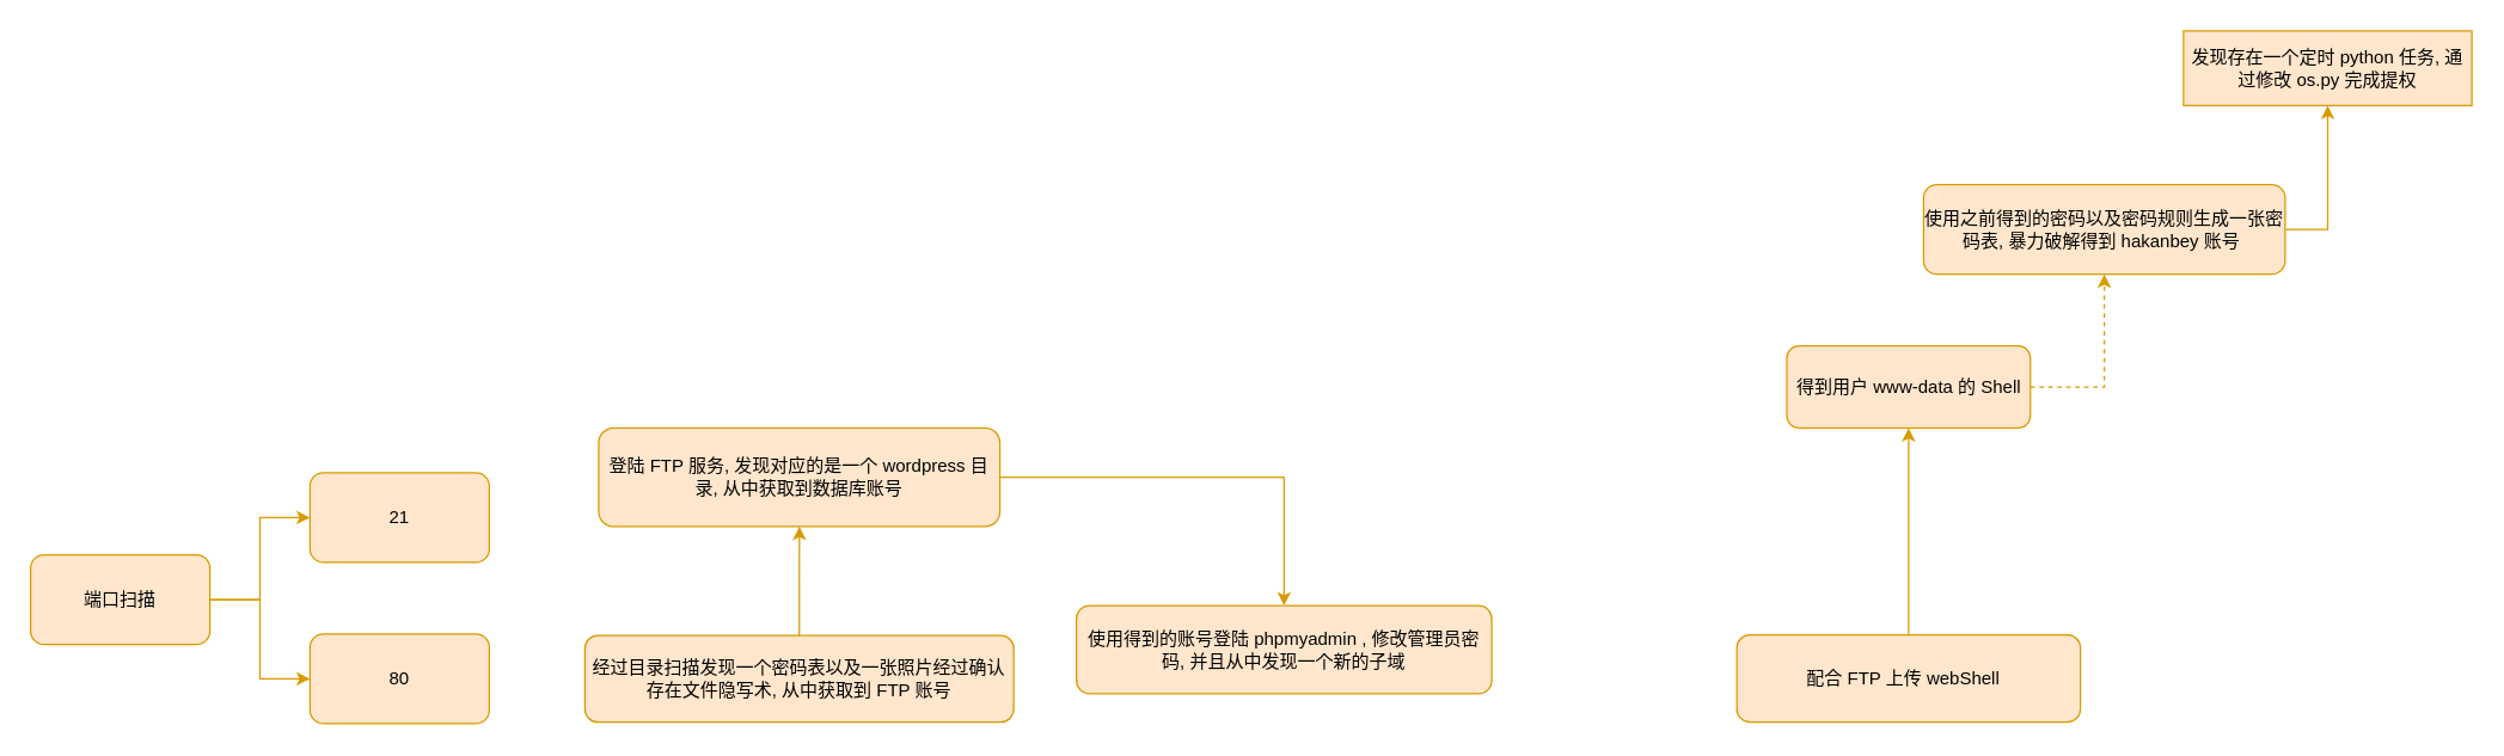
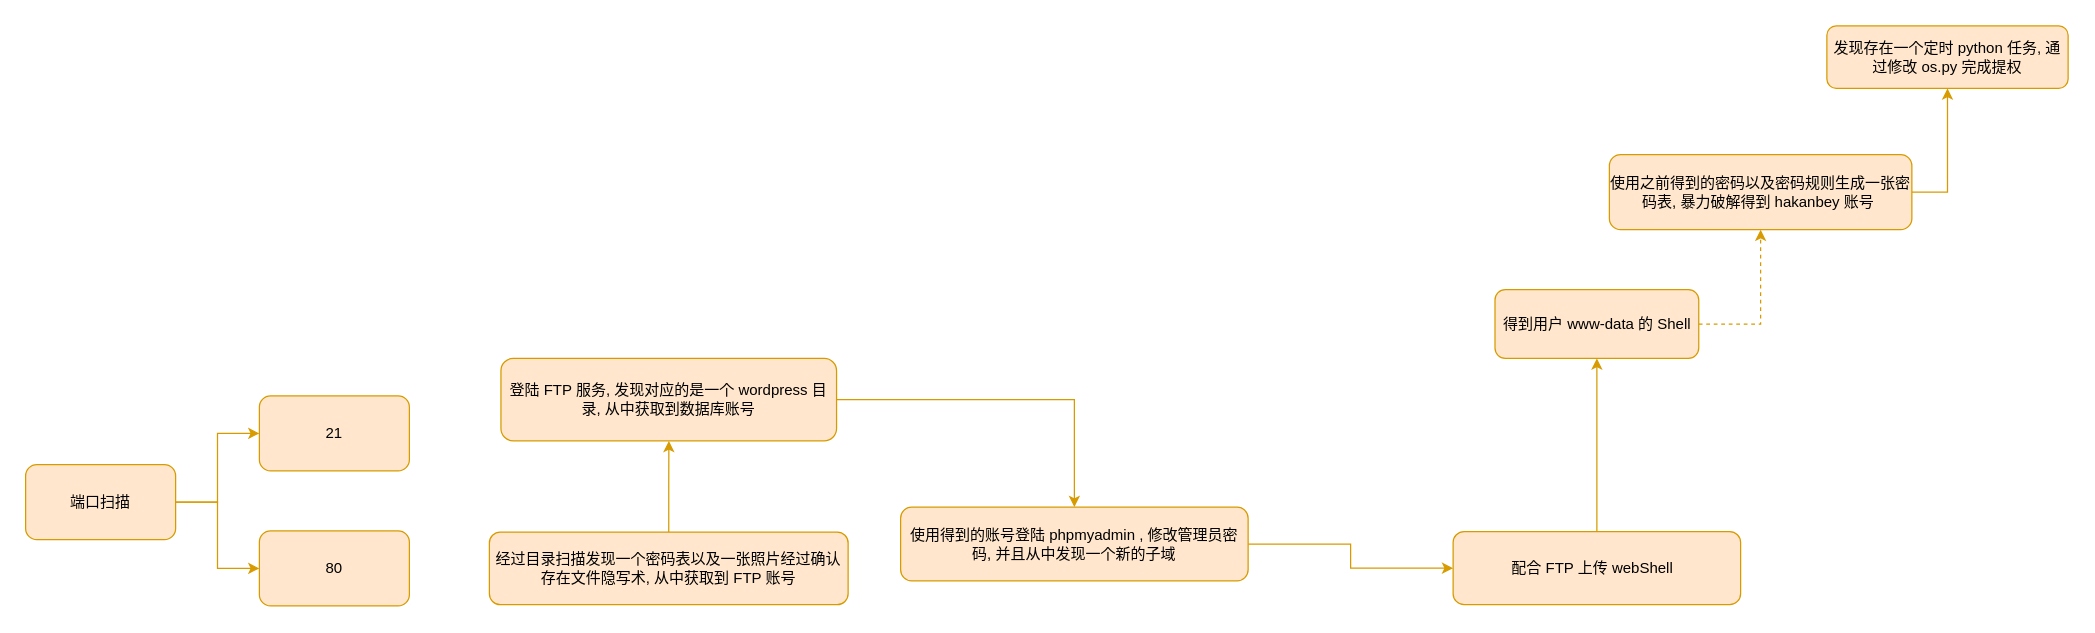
- <mxCell id="19" value="发现存在一个定时 python 任务, 通过修改 os.py 完成提权" style="whiteSpace=wrap;html=1;fillColor=#ffe6cc;strokeColor=#d79b00;rounded=0;" vertex="1" parent="1"><mxGeometry x="1461" y="20" width="193" height="50" as="geometry" /></mxCell>
+ <mxCell id="19" value="发现存在一个定时 python 任务, 通过修改 os.py 完成提权" style="whiteSpace=wrap;html=1;rounded=1;fillColor=#ffe6cc;strokeColor=#d79b00;" vertex="1" parent="1"><mxGeometry x="1461" y="20" width="193" height="50" as="geometry" /></mxCell>
+ <mxCell id="11" value="" style="edgeStyle=orthogonalEdgeStyle;rounded=0;orthogonalLoop=1;jettySize=auto;html=1;fillColor=#ffe6cc;strokeColor=#d79b00;" edge="1" parent="1" source="12" target="14"><mxGeometry relative="1" as="geometry" /></mxCell>
